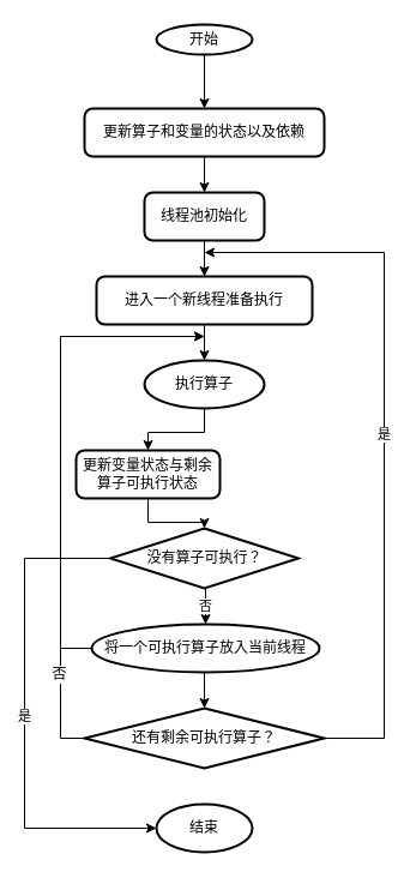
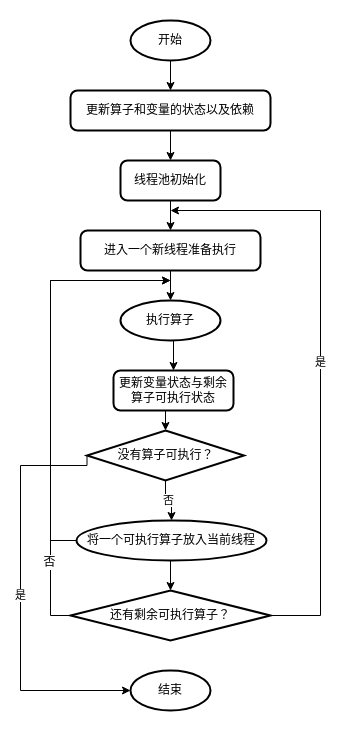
- <mxCell id="3" value="开始" style="strokeWidth=2;html=1;shape=mxgraph.flowchart.start_1;whiteSpace=wrap;" vertex="1" parent="1"><mxGeometry x="130" y="20" width="80" height="25" as="geometry" /></mxCell>
+ <mxCell id="3" value="开始" style="strokeWidth=2;html=1;shape=mxgraph.flowchart.start_1;whiteSpace=wrap;" vertex="1" parent="1"><mxGeometry x="130" y="20" width="80" height="40" as="geometry" /></mxCell>
- <mxCell id="13" value="更新变量状态与剩余算子可执行状态" style="rounded=1;whiteSpace=wrap;html=1;absoluteArcSize=1;arcSize=14;strokeWidth=2;" vertex="1" parent="1"><mxGeometry x="63" y="375" width="120" height="40" as="geometry" /></mxCell>
+ <mxCell id="13" value="更新变量状态与剩余算子可执行状态" style="rounded=1;whiteSpace=wrap;html=1;absoluteArcSize=1;arcSize=14;strokeWidth=2;" vertex="1" parent="1"><mxGeometry x="113" y="370" width="120" height="40" as="geometry" /></mxCell>
- <mxCell id="17" value="没有算子可执行？" style="strokeWidth=2;html=1;shape=mxgraph.flowchart.decision;whiteSpace=wrap;" vertex="1" parent="1"><mxGeometry x="91.5" y="440" width="157" height="50" as="geometry" /></mxCell>
+ <mxCell id="17" value="没有算子可执行？" style="strokeWidth=2;html=1;shape=mxgraph.flowchart.decision;whiteSpace=wrap;" vertex="1" parent="1"><mxGeometry x="86.5" y="430" width="157" height="50" as="geometry" /></mxCell>
